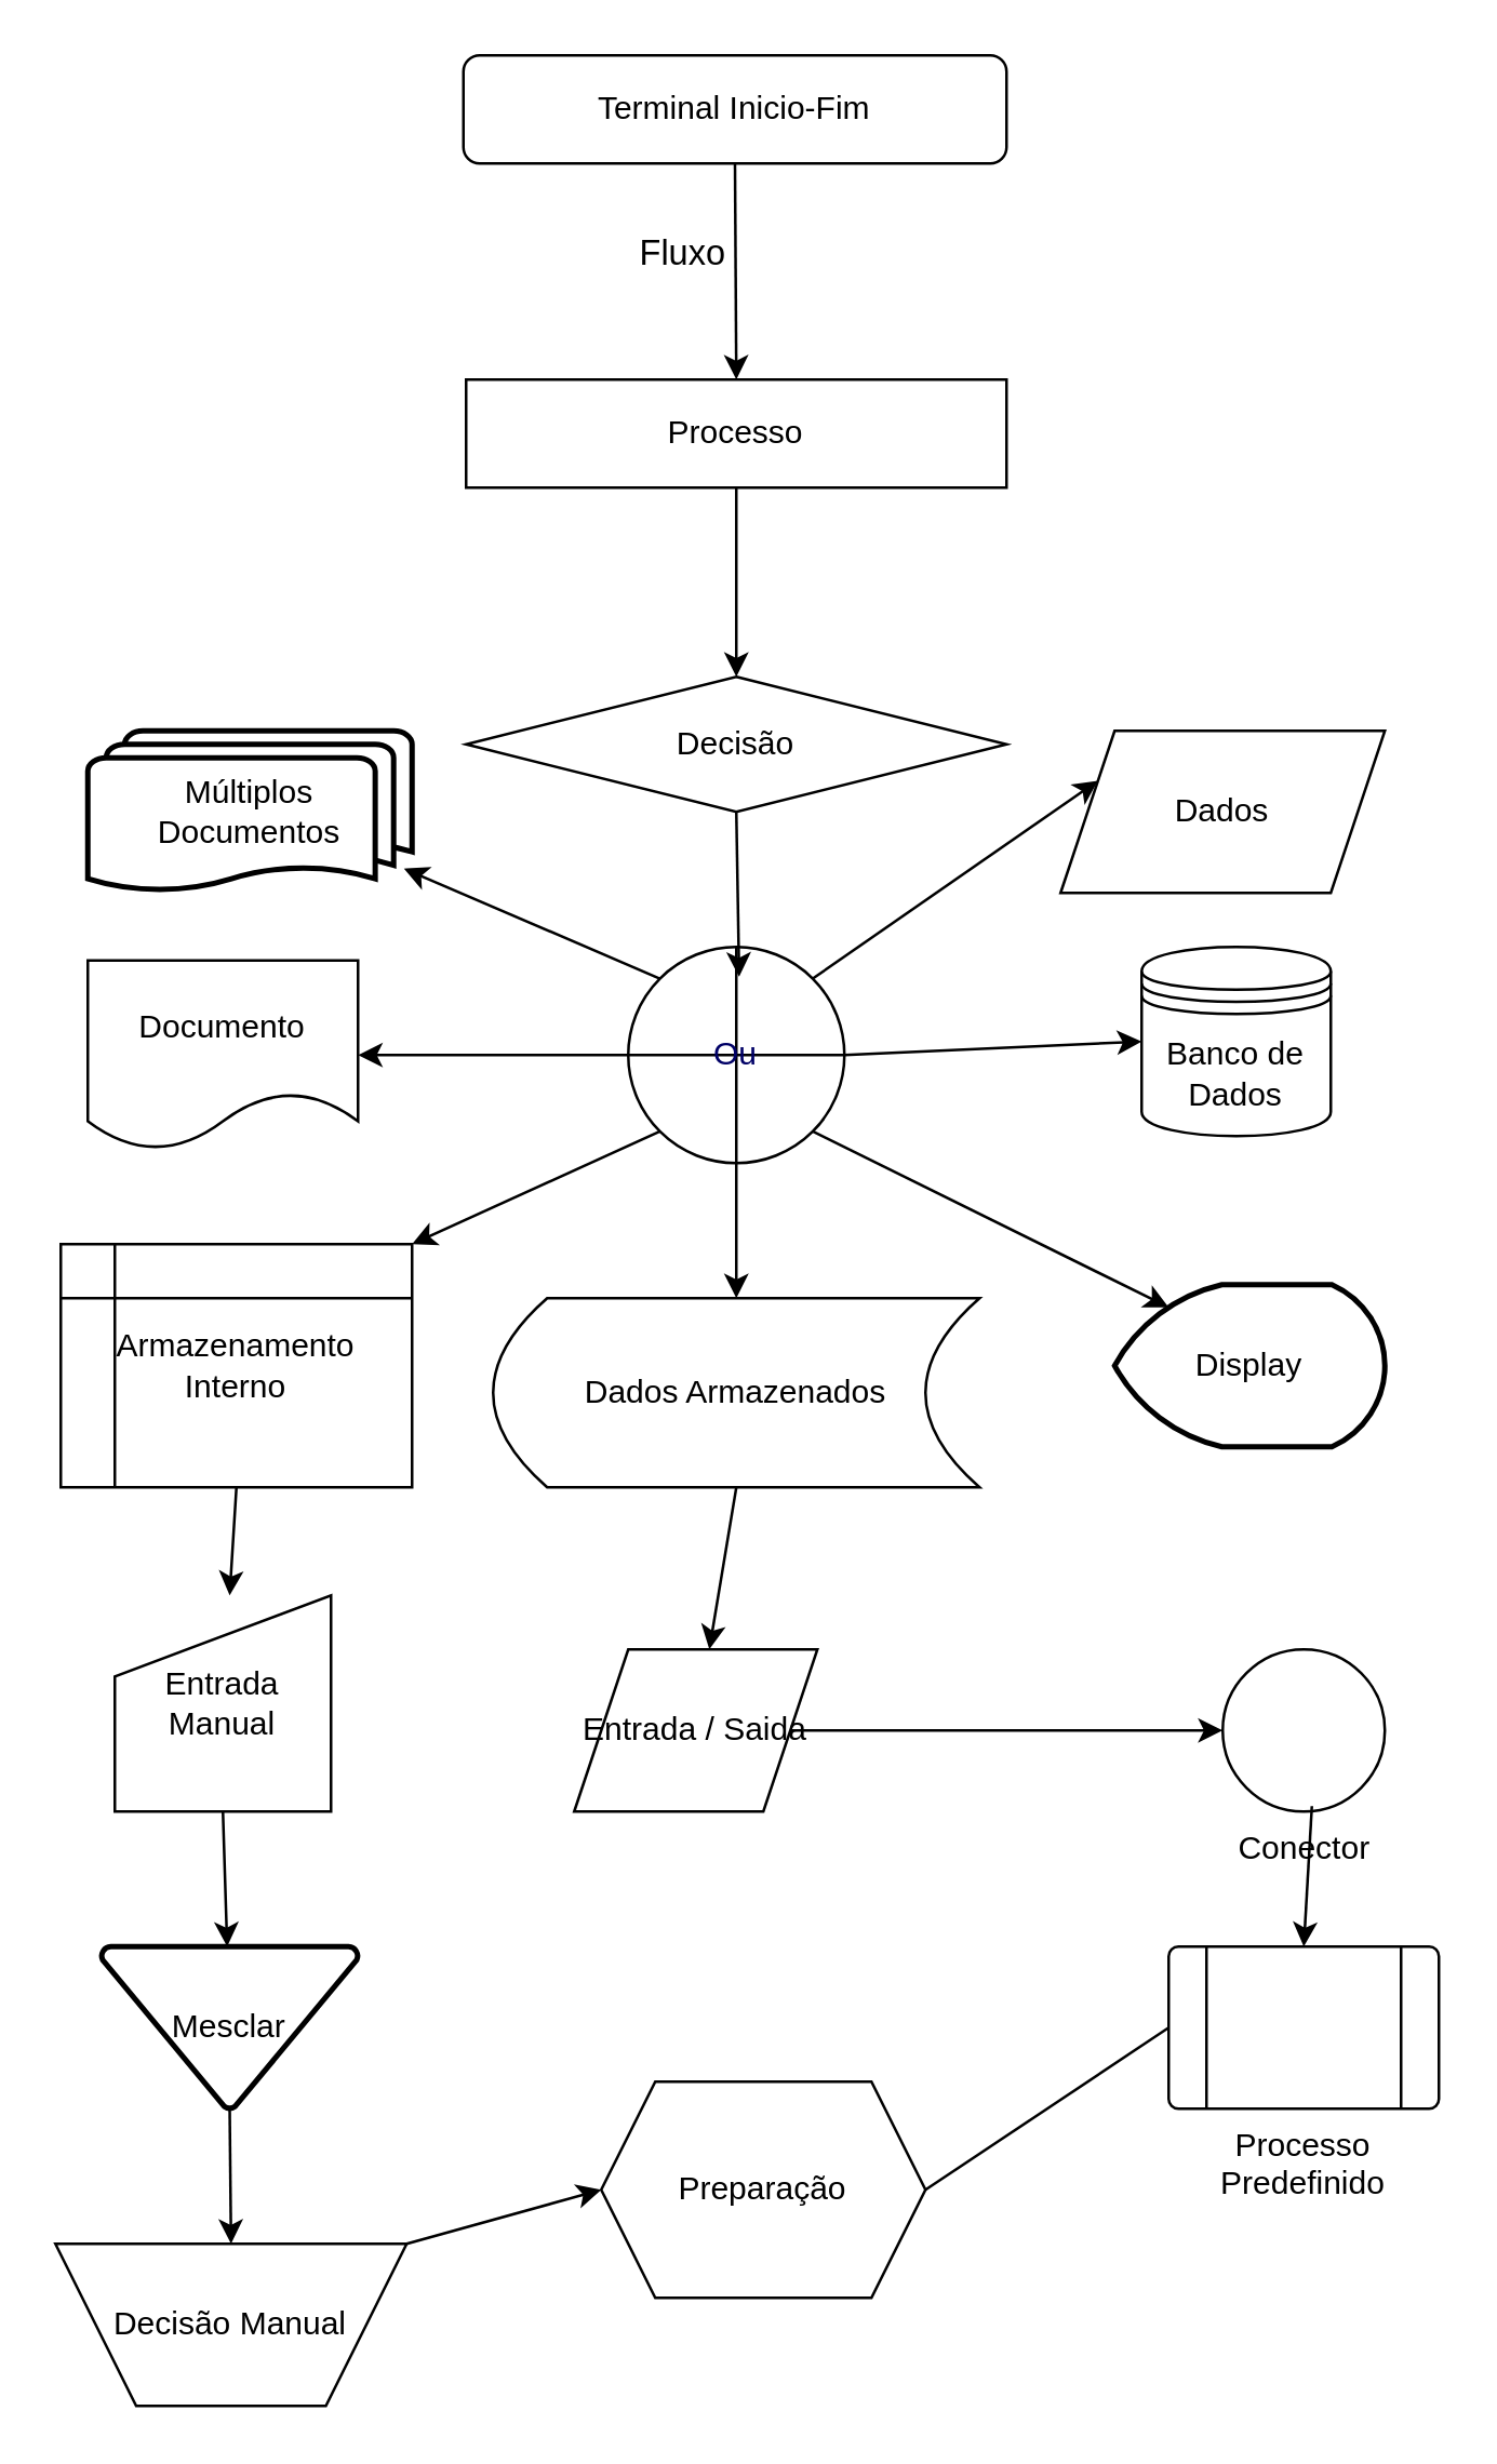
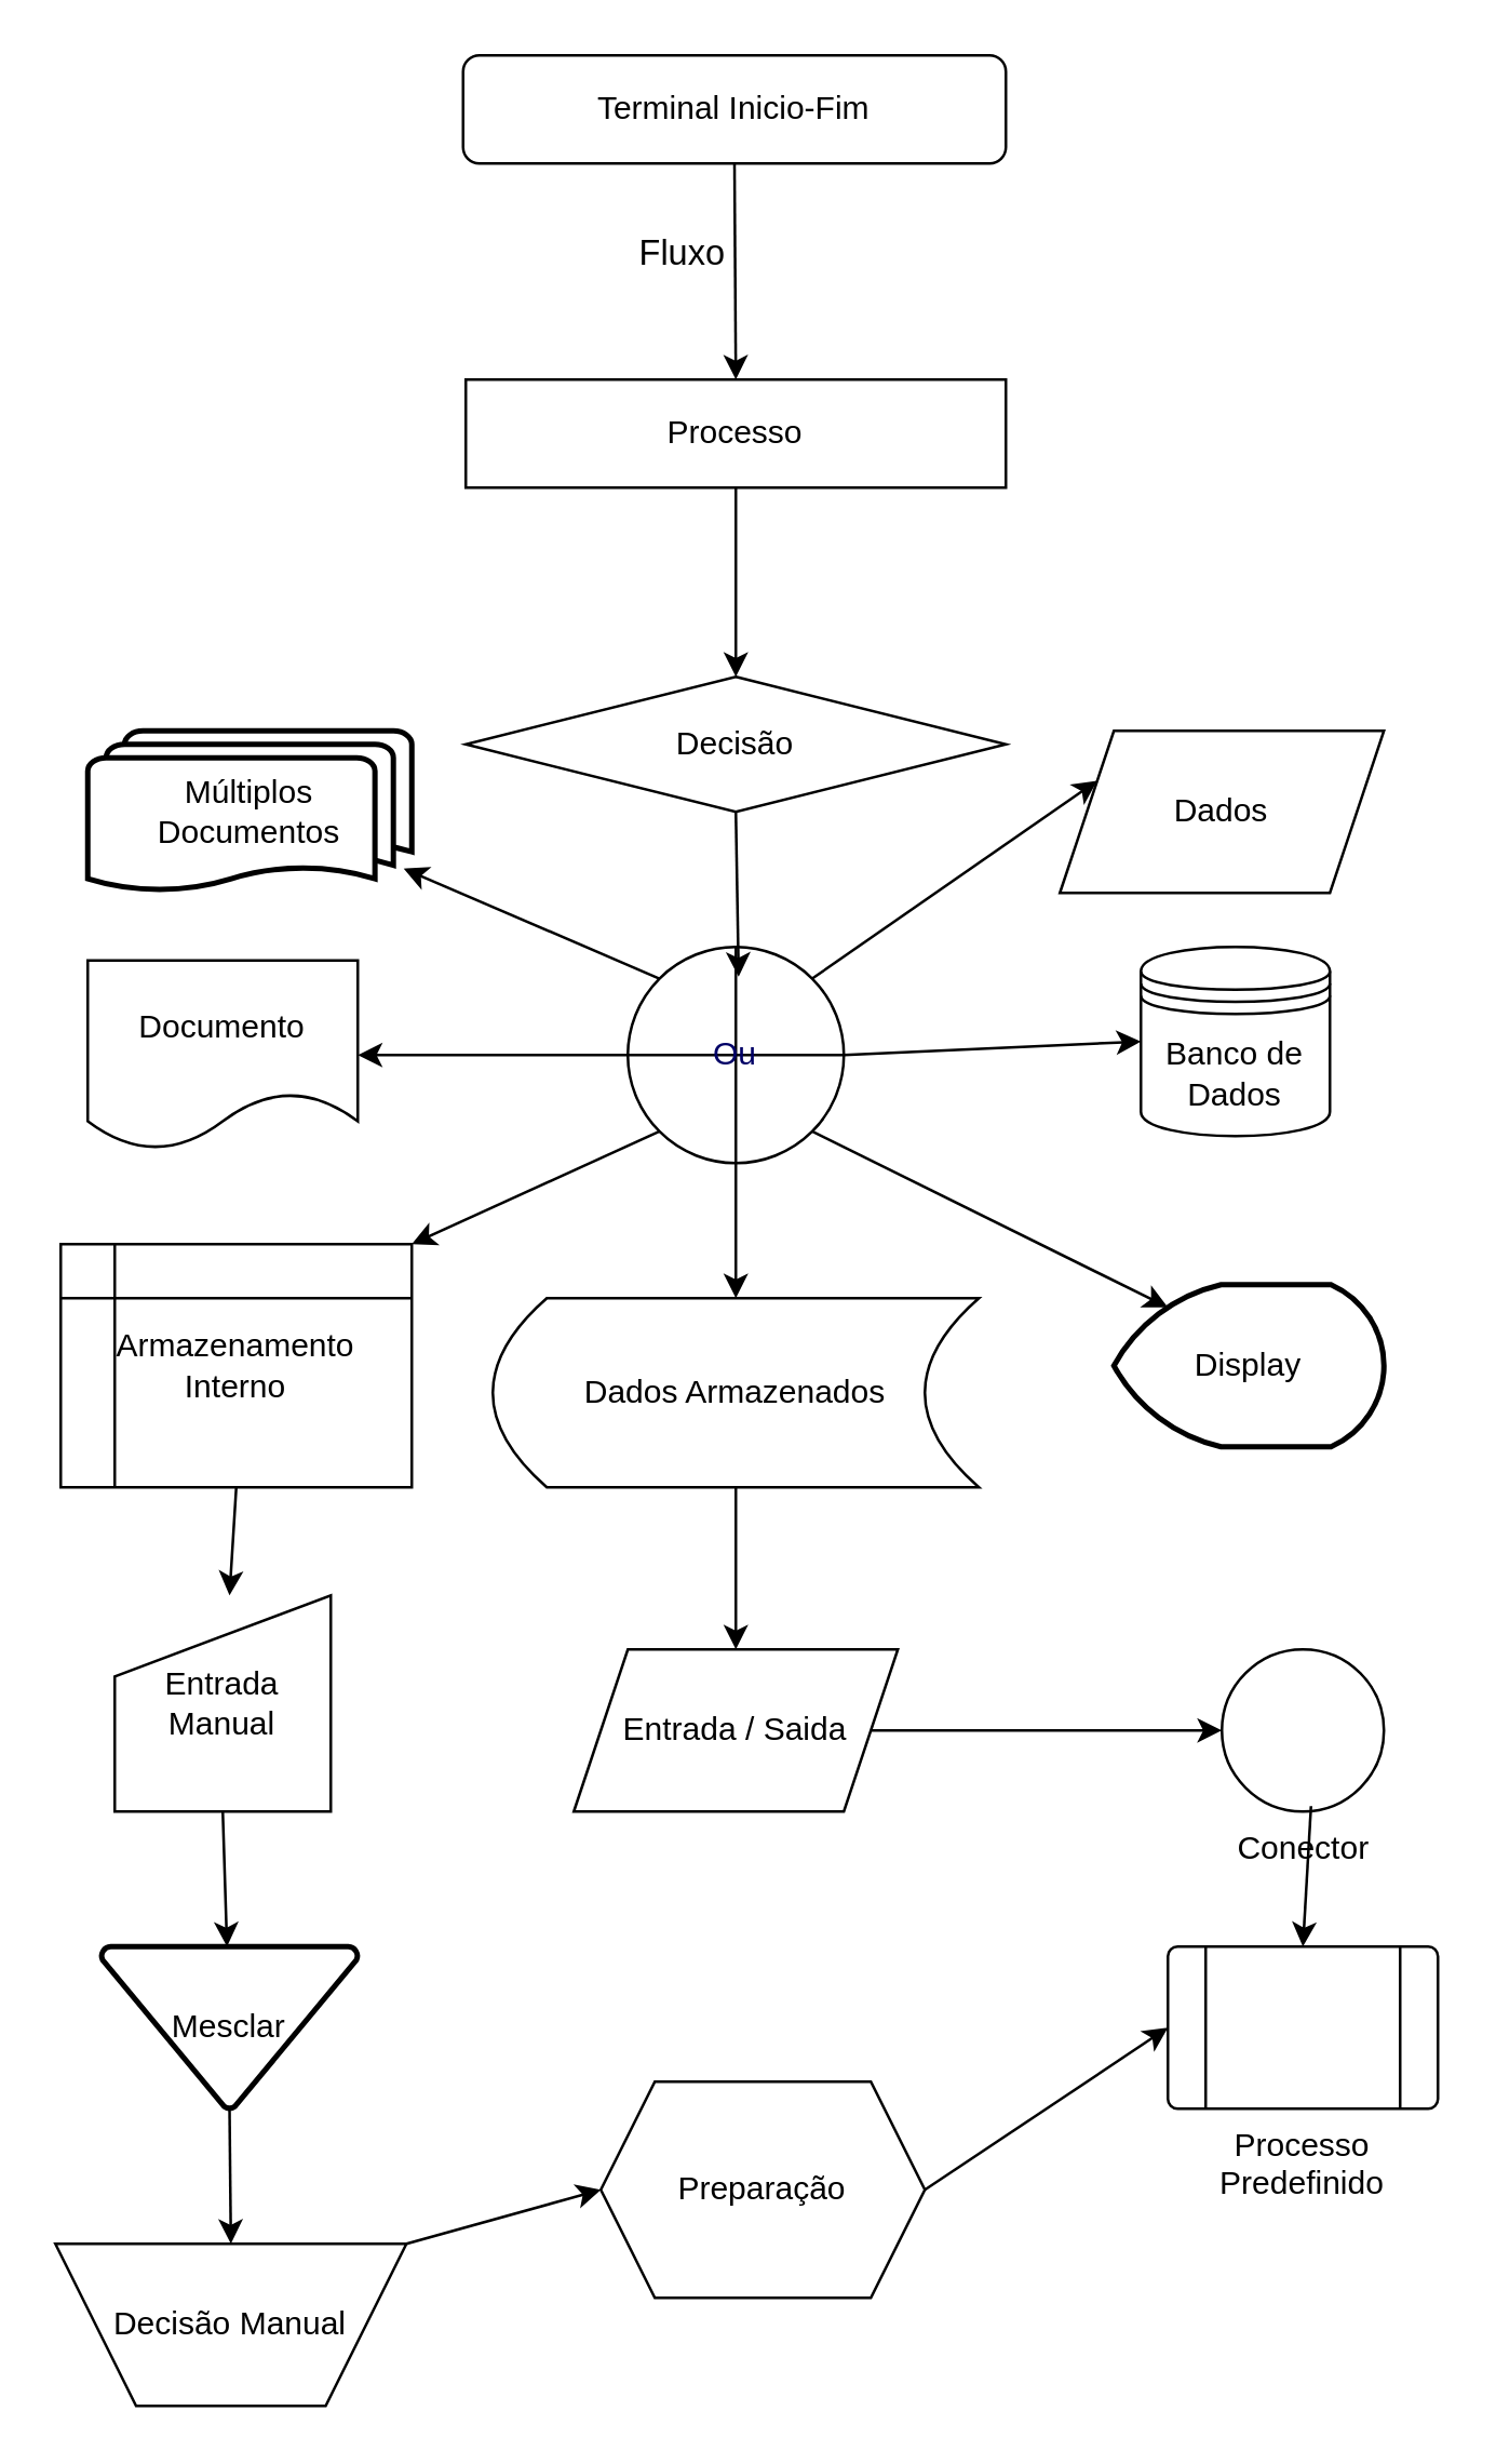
- <mxCell id="27" value="Entrada / Saida" style="shape=parallelogram;perimeter=parallelogramPerimeter;whiteSpace=wrap;html=1;fixedSize=1;" vertex="1" parent="1"><mxGeometry x="212" y="610" width="90" height="60" as="geometry" /></mxCell>
+ <mxCell id="27" value="Entrada / Saida" style="shape=parallelogram;perimeter=parallelogramPerimeter;whiteSpace=wrap;html=1;fixedSize=1;" vertex="1" parent="1"><mxGeometry x="212" y="610" width="120" height="60" as="geometry" /></mxCell>
- <mxCell id="37" style="edgeStyle=none;rounded=0;orthogonalLoop=1;jettySize=auto;html=1;exitX=1;exitY=0.5;exitDx=0;exitDy=0;entryX=0;entryY=0.5;entryDx=0;entryDy=0;endArrow=none;" edge="1" parent="1" source="38" target="33"><mxGeometry relative="1" as="geometry" /></mxCell>
+ <mxCell id="37" style="edgeStyle=none;rounded=0;orthogonalLoop=1;jettySize=auto;html=1;exitX=1;exitY=0.5;exitDx=0;exitDy=0;entryX=0;entryY=0.5;entryDx=0;entryDy=0;" edge="1" parent="1" source="38" target="33"><mxGeometry relative="1" as="geometry" /></mxCell>
